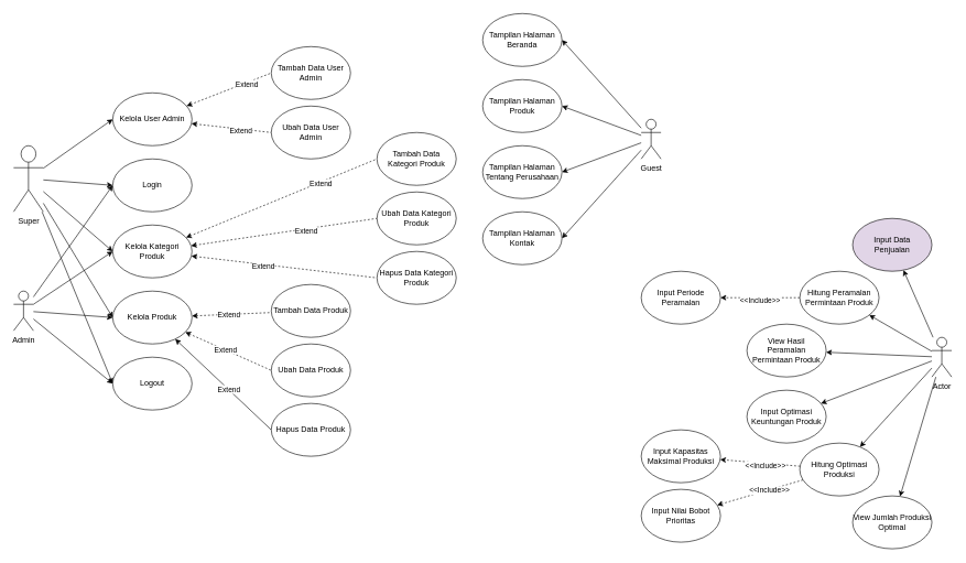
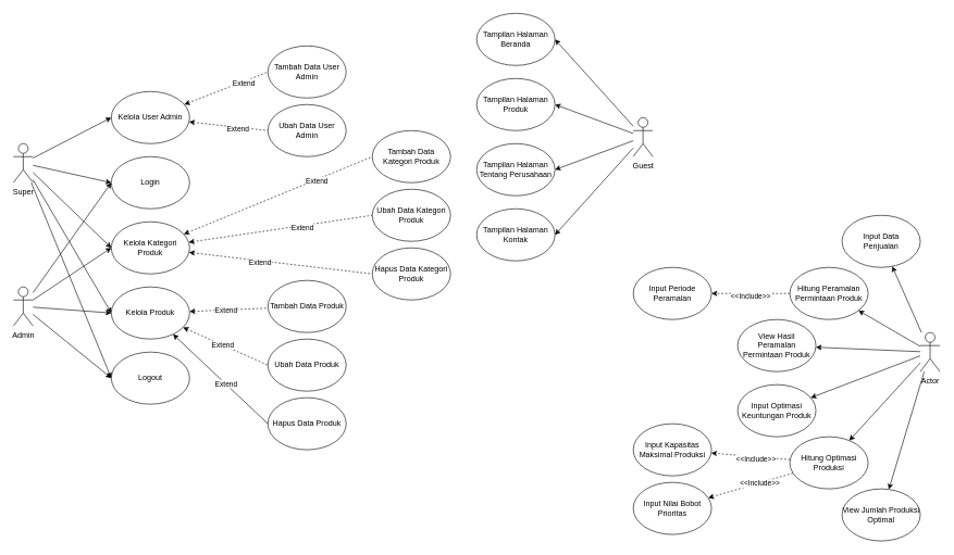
- <mxCell id="7" value="Super" style="shape=umlActor;verticalLabelPosition=bottom;verticalAlign=top;html=1;" parent="1" vertex="1"><mxGeometry x="20" y="220" width="45" height="100" as="geometry" /></mxCell>
+ <mxCell id="7" value="Super" style="shape=umlActor;verticalLabelPosition=bottom;verticalAlign=top;html=1;" parent="1" vertex="1"><mxGeometry x="20" y="220" width="30" height="60" as="geometry" /></mxCell>
- <mxCell id="59" value="Input Data&lt;div&gt;Penjualan&lt;/div&gt;" style="ellipse;whiteSpace=wrap;html=1;fillColor=#e1d5e7;" parent="1" vertex="1"><mxGeometry x="1290" y="330" width="120" height="80" as="geometry" /></mxCell>
+ <mxCell id="59" value="Input Data&lt;div&gt;Penjualan&lt;/div&gt;" style="ellipse;whiteSpace=wrap;html=1;" parent="1" vertex="1"><mxGeometry x="1290" y="330" width="120" height="80" as="geometry" /></mxCell>
